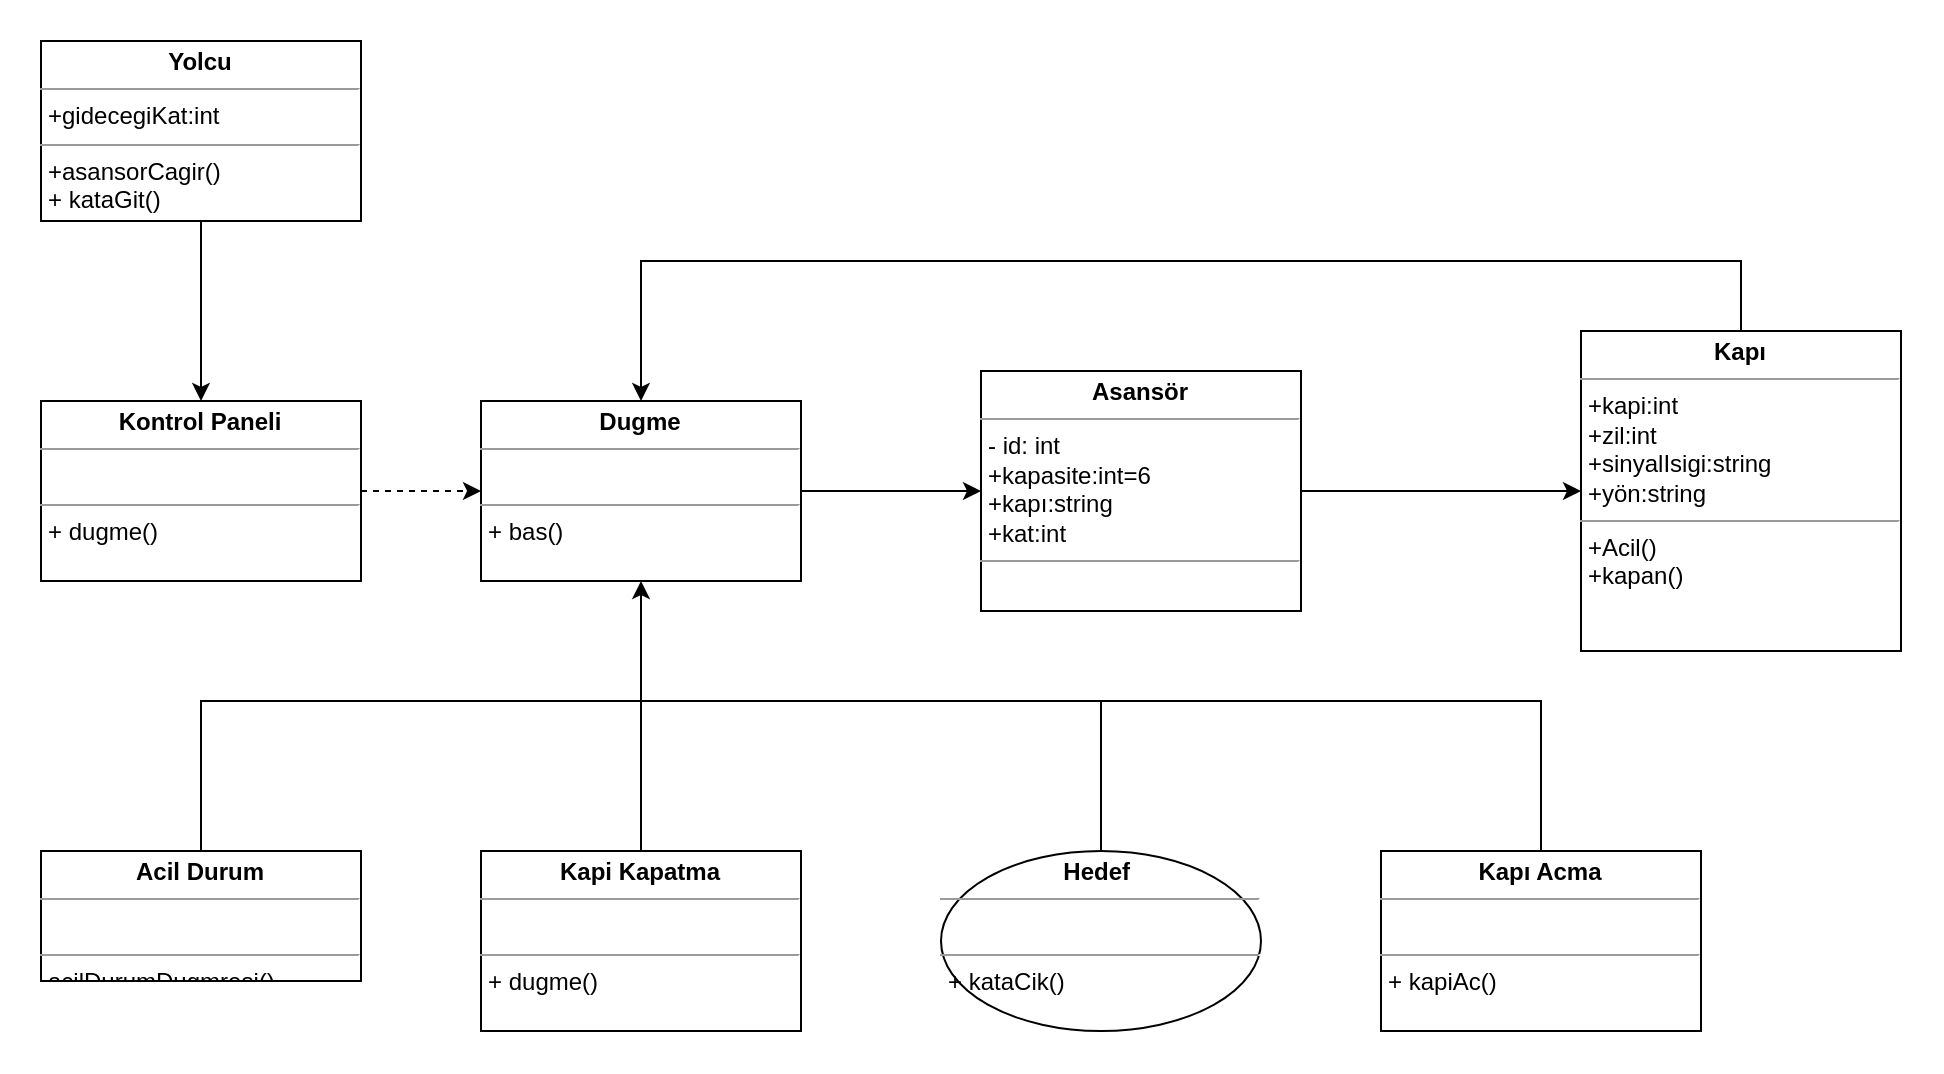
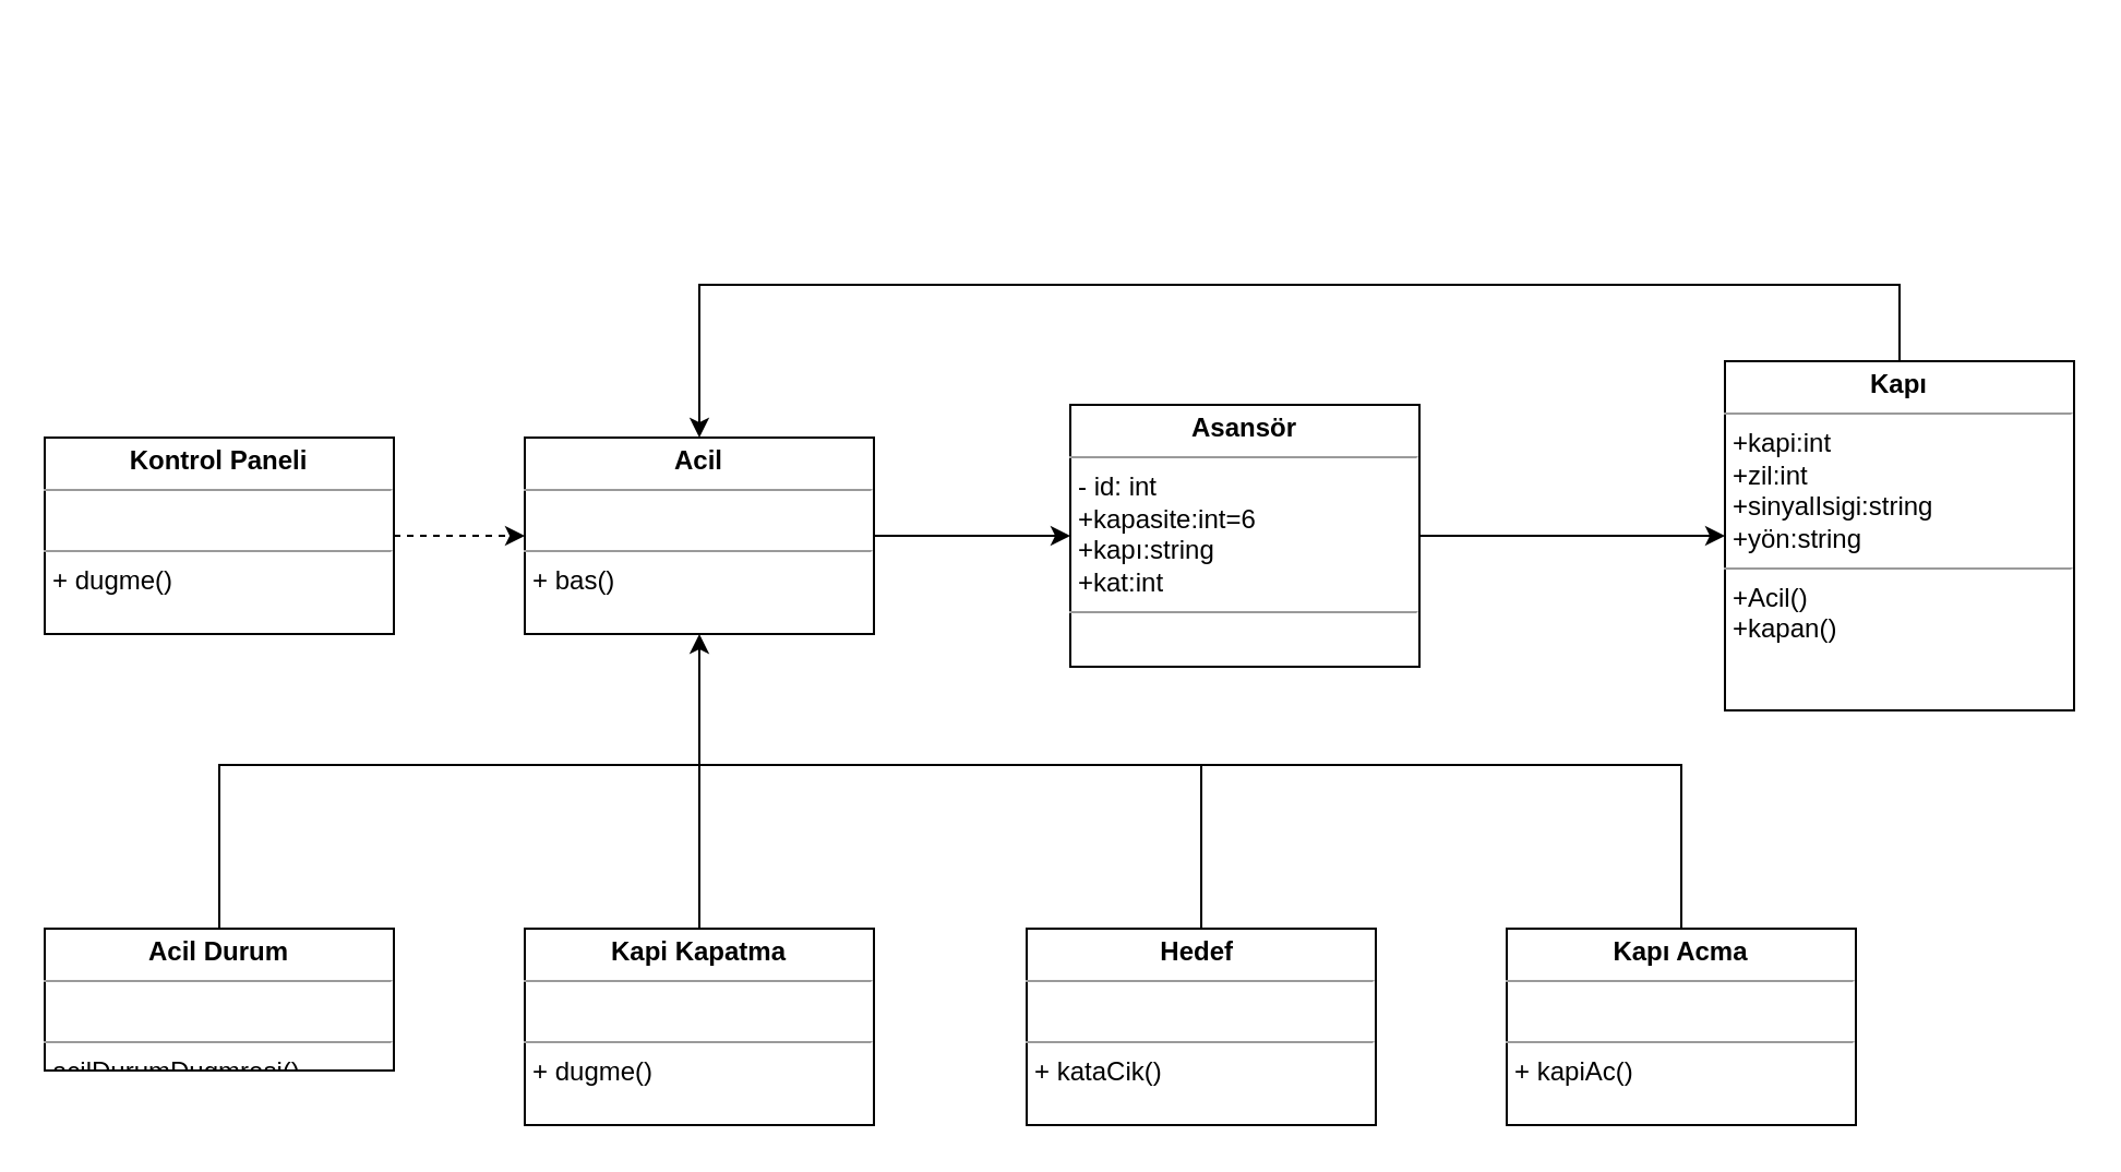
- <mxCell id="19" value="&lt;p style=&quot;margin:0px;margin-top:4px;text-align:center;&quot;&gt;&lt;b&gt;Yolcu&lt;/b&gt;&lt;/p&gt;&lt;hr size=&quot;1&quot;&gt;&lt;p style=&quot;margin:0px;margin-left:4px;&quot;&gt;+gidecegiKat:int&lt;/p&gt;&lt;hr size=&quot;1&quot;&gt;&lt;p style=&quot;margin:0px;margin-left:4px;&quot;&gt;+asansorCagir()&lt;/p&gt;&lt;p style=&quot;margin:0px;margin-left:4px;&quot;&gt;+ kataGit()&lt;/p&gt;&lt;p style=&quot;margin:0px;margin-left:4px;&quot;&gt;&lt;br&gt;&lt;/p&gt;" style="verticalAlign=top;align=left;overflow=fill;fontSize=12;fontFamily=Helvetica;html=1;whiteSpace=wrap;" vertex="1" parent="1"><mxGeometry x="20" y="20" width="160" height="90" as="geometry" /></mxCell>
- <mxCell id="18" style="edgeStyle=orthogonalEdgeStyle;rounded=0;orthogonalLoop=1;jettySize=auto;html=1;" edge="1" parent="1" source="19" target="5"><mxGeometry relative="1" as="geometry" /></mxCell>
- <mxCell id="13" value="&lt;p style=&quot;margin:0px;margin-top:4px;text-align:center;&quot;&gt;&lt;b&gt;Dugme&lt;/b&gt;&lt;/p&gt;&lt;hr size=&quot;1&quot;&gt;&lt;p style=&quot;margin:0px;margin-left:4px;&quot;&gt;&lt;br&gt;&lt;/p&gt;&lt;hr size=&quot;1&quot;&gt;&lt;p style=&quot;margin:0px;margin-left:4px;&quot;&gt;+ bas()&lt;/p&gt;" style="verticalAlign=top;align=left;overflow=fill;fontSize=12;fontFamily=Helvetica;html=1;whiteSpace=wrap;" vertex="1" parent="1"><mxGeometry x="240" y="200" width="160" height="90" as="geometry" /></mxCell>
+ <mxCell id="13" value="&lt;p style=&quot;margin:0px;margin-top:4px;text-align:center;&quot;&gt;&lt;b&gt;Acil&lt;/b&gt;&lt;/p&gt;&lt;hr size=&quot;1&quot;&gt;&lt;p style=&quot;margin:0px;margin-left:4px;&quot;&gt;&lt;br&gt;&lt;/p&gt;&lt;hr size=&quot;1&quot;&gt;&lt;p style=&quot;margin:0px;margin-left:4px;&quot;&gt;+ bas()&lt;/p&gt;" style="verticalAlign=top;align=left;overflow=fill;fontSize=12;fontFamily=Helvetica;html=1;whiteSpace=wrap;" vertex="1" parent="1"><mxGeometry x="240" y="200" width="160" height="90" as="geometry" /></mxCell>
- <mxCell id="11" value="&lt;p style=&quot;margin:0px;margin-top:4px;text-align:center;&quot;&gt;&lt;b&gt;Hedef&amp;nbsp;&lt;/b&gt;&lt;/p&gt;&lt;hr size=&quot;1&quot;&gt;&lt;p style=&quot;margin:0px;margin-left:4px;&quot;&gt;&lt;br&gt;&lt;/p&gt;&lt;hr size=&quot;1&quot;&gt;&lt;p style=&quot;margin:0px;margin-left:4px;&quot;&gt;+ kataCik()&lt;/p&gt;" style="ellipse;verticalAlign=top;align=left;overflow=fill;fontSize=12;fontFamily=Helvetica;html=1;whiteSpace=wrap;" vertex="1" parent="1"><mxGeometry x="470" y="425" width="160" height="90" as="geometry" /></mxCell>
+ <mxCell id="11" value="&lt;p style=&quot;margin:0px;margin-top:4px;text-align:center;&quot;&gt;&lt;b&gt;Hedef&amp;nbsp;&lt;/b&gt;&lt;/p&gt;&lt;hr size=&quot;1&quot;&gt;&lt;p style=&quot;margin:0px;margin-left:4px;&quot;&gt;&lt;br&gt;&lt;/p&gt;&lt;hr size=&quot;1&quot;&gt;&lt;p style=&quot;margin:0px;margin-left:4px;&quot;&gt;+ kataCik()&lt;/p&gt;" style="verticalAlign=top;align=left;overflow=fill;fontSize=12;fontFamily=Helvetica;html=1;whiteSpace=wrap;" vertex="1" parent="1"><mxGeometry x="470" y="425" width="160" height="90" as="geometry" /></mxCell>
